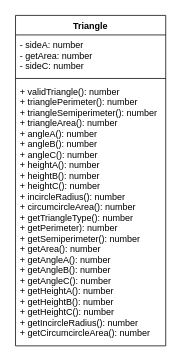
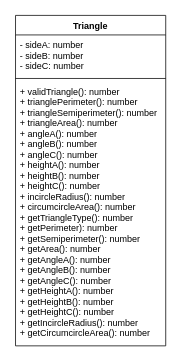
- <mxCell id="3" value="- sideA: number&#10;- getArea: number&#10;- sideC: number" style="text;strokeColor=none;fillColor=none;align=left;verticalAlign=top;spacingLeft=4;spacingRight=4;overflow=hidden;rotatable=0;points=[[0,0.5],[1,0.5]];portConstraint=eastwest;" vertex="1" parent="2"><mxGeometry y="26" width="200" height="54" as="geometry" /></mxCell>
+ <mxCell id="3" value="- sideA: number&#10;- sideB: number&#10;- sideC: number" style="text;strokeColor=none;fillColor=none;align=left;verticalAlign=top;spacingLeft=4;spacingRight=4;overflow=hidden;rotatable=0;points=[[0,0.5],[1,0.5]];portConstraint=eastwest;" vertex="1" parent="2"><mxGeometry y="26" width="200" height="54" as="geometry" /></mxCell>
